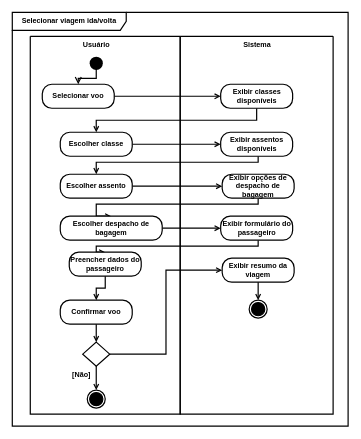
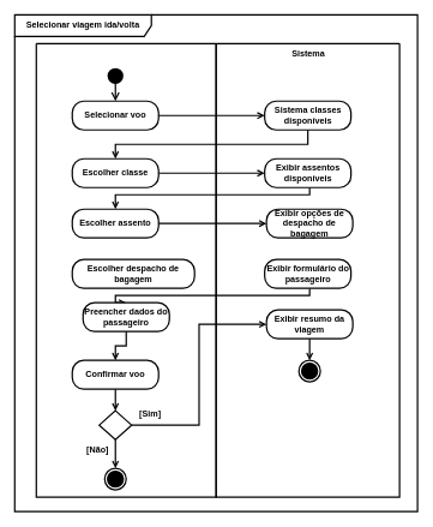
- <mxCell id="13" value="Usuário" style="text;html=1;align=center;verticalAlign=middle;resizable=0;points=[];autosize=1;strokeWidth=2;fontStyle=1" vertex="1" parent="12"><mxGeometry x="80" width="60" height="30" as="geometry" /></mxCell>
- <mxCell id="15" value="Selecionar voo" style="rounded=1;whiteSpace=wrap;html=1;arcSize=40;strokeWidth=2;fontStyle=1" vertex="1" parent="12"><mxGeometry x="20" y="80" width="120" height="40" as="geometry" /></mxCell>
+ <mxCell id="15" value="Selecionar voo" style="rounded=1;whiteSpace=wrap;html=1;arcSize=40;strokeWidth=2;fontStyle=1" vertex="1" parent="12"><mxGeometry x="50" y="80" width="120" height="40" as="geometry" /></mxCell>
- <mxCell id="32" value="Exibir classes disponíveis" style="rounded=1;whiteSpace=wrap;html=1;arcSize=40;strokeWidth=2;fontStyle=1" vertex="1" parent="29"><mxGeometry x="67.5" y="80" width="120" height="40" as="geometry" /></mxCell>
+ <mxCell id="32" value="Sistema classes disponíveis" style="rounded=1;whiteSpace=wrap;html=1;arcSize=40;strokeWidth=2;fontStyle=1" vertex="1" parent="29"><mxGeometry x="67.5" y="80" width="120" height="40" as="geometry" /></mxCell>
- <mxCell id="9" style="edgeStyle=orthogonalEdgeStyle;rounded=0;orthogonalLoop=1;jettySize=auto;html=1;entryX=0.5;entryY=0;entryDx=0;entryDy=0;endArrow=open;endFill=0;strokeWidth=2;fontStyle=1" edge="1" parent="1" source="34" target="18"><mxGeometry relative="1" as="geometry"><Array as="points"><mxPoint x="430" y="340" /><mxPoint x="160" y="340" /></Array></mxGeometry></mxCell>
- <mxCell id="5" style="edgeStyle=orthogonalEdgeStyle;rounded=0;orthogonalLoop=1;jettySize=auto;html=1;entryX=0;entryY=0.5;entryDx=0;entryDy=0;endArrow=open;endFill=0;strokeWidth=2;fontStyle=1" edge="1" parent="1" source="18" target="35"><mxGeometry relative="1" as="geometry" /></mxCell>
+ <mxCell id="24" value="[Sim]" style="text;html=1;align=center;verticalAlign=middle;resizable=0;points=[];autosize=1;strokeWidth=2;fontStyle=1" vertex="1" parent="12"><mxGeometry x="132.5" y="500" width="50" height="30" as="geometry" /></mxCell>
